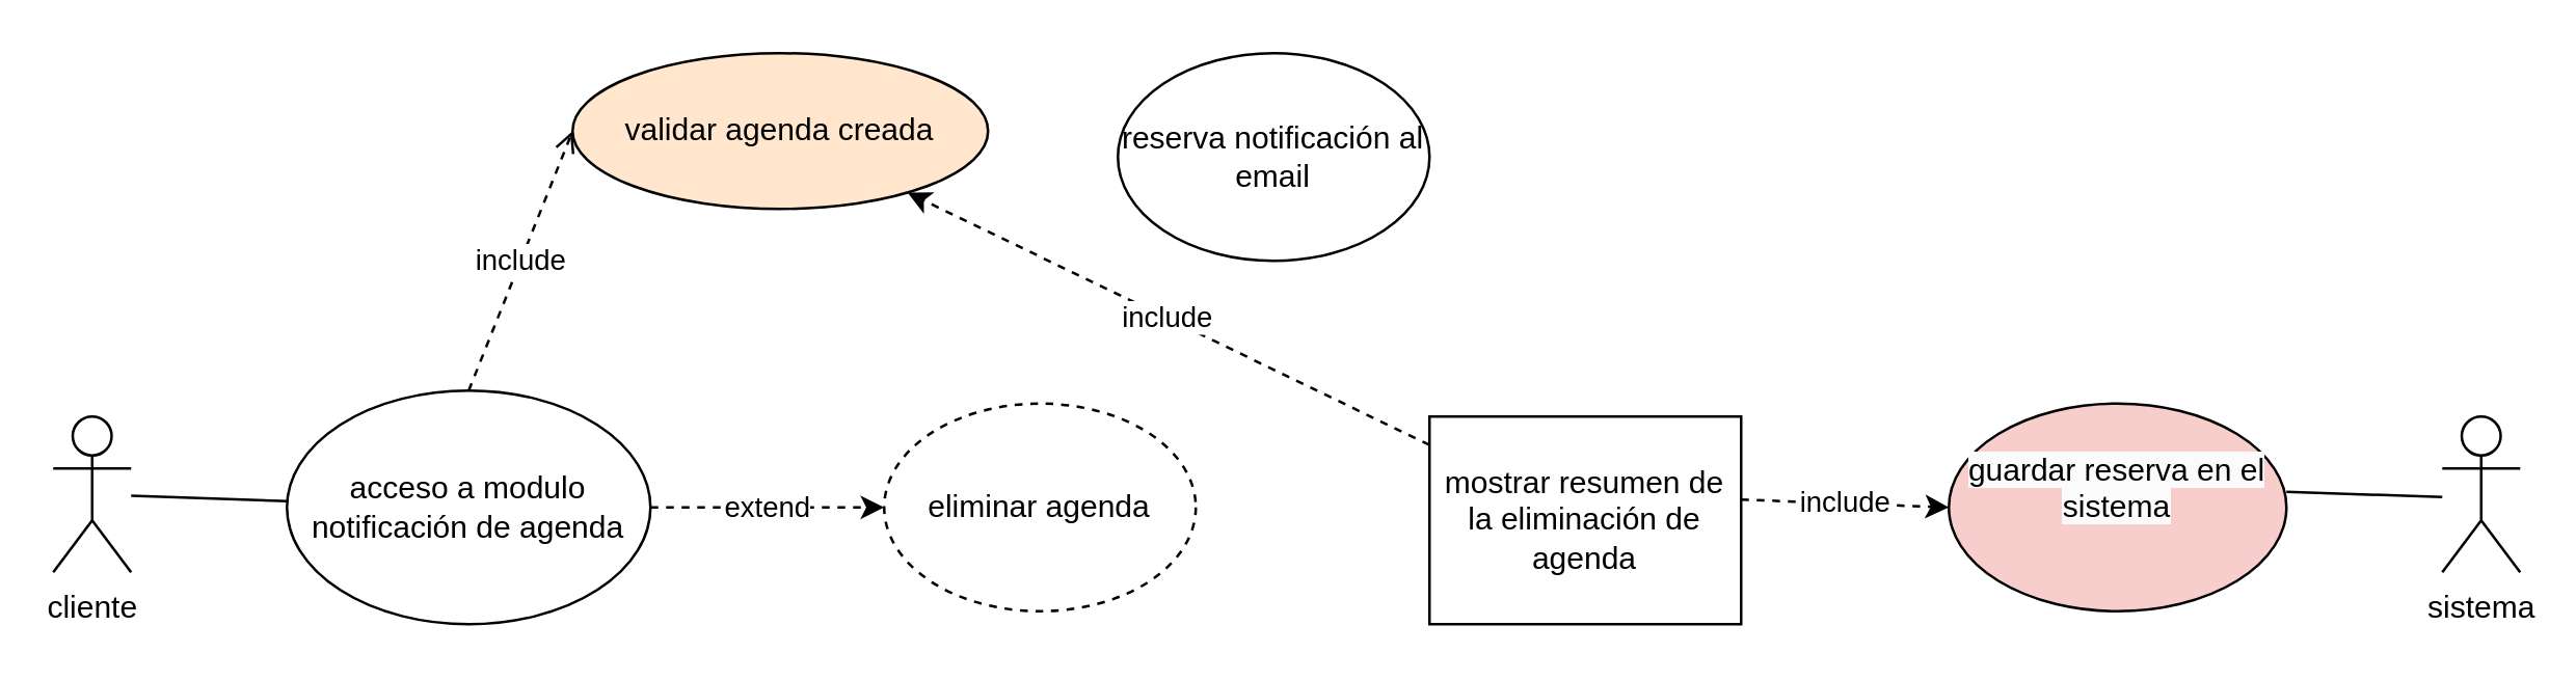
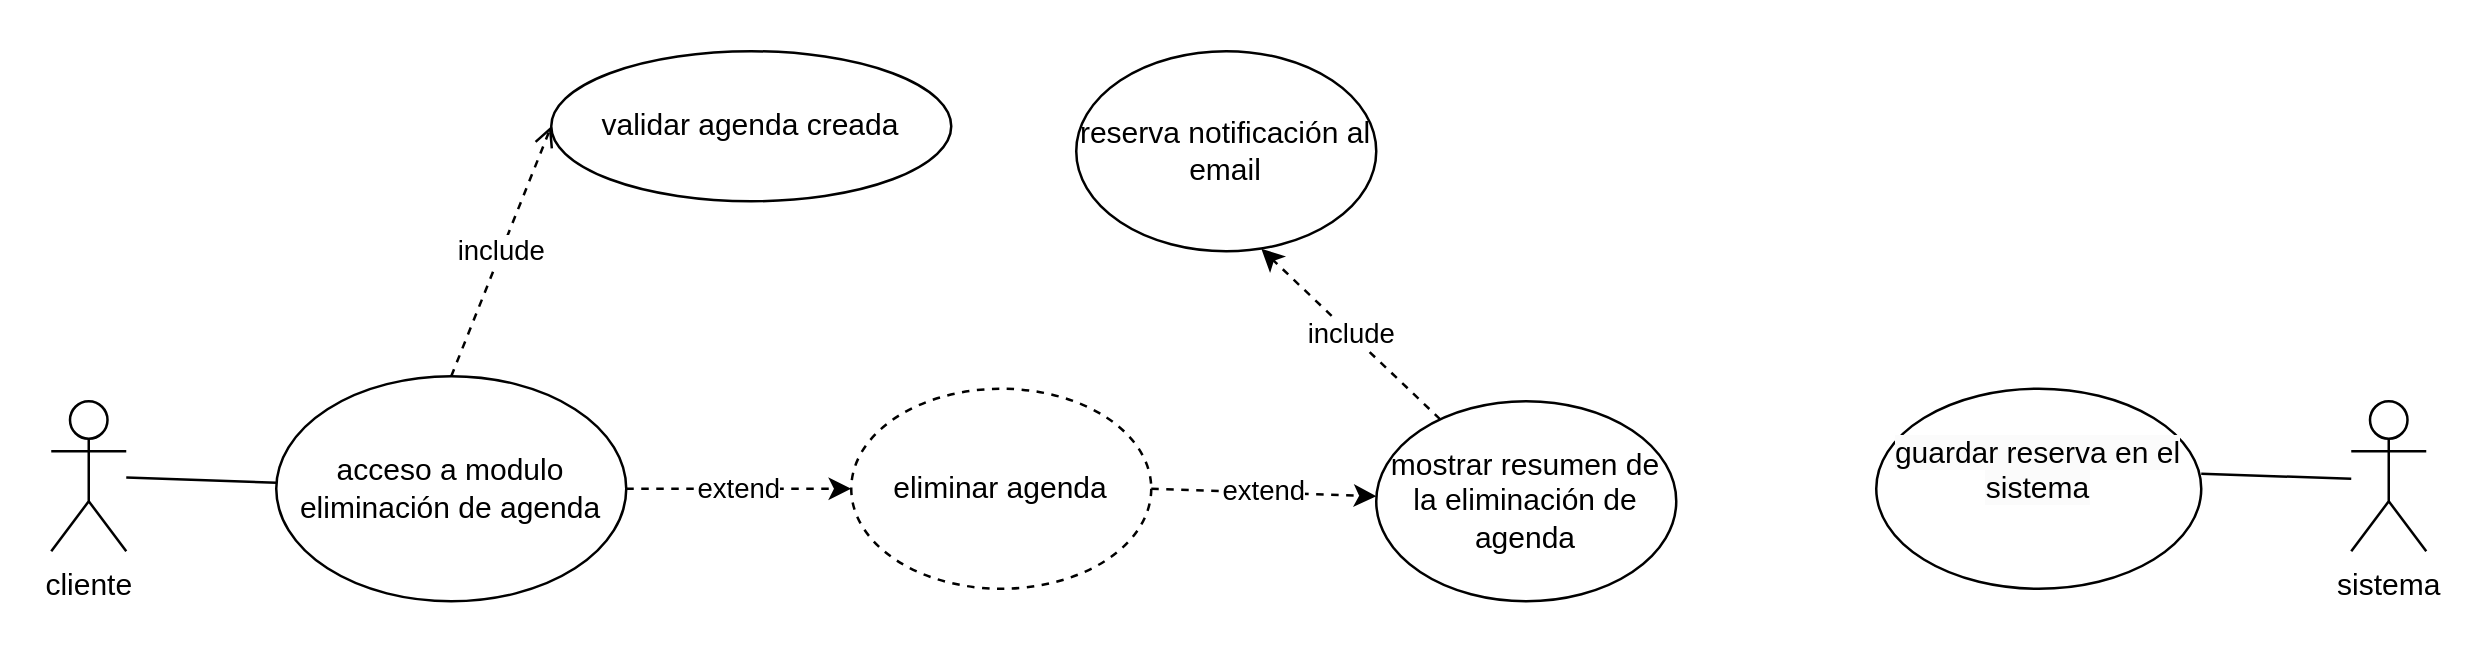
- <mxCell id="8" value="validar agenda creada" style="ellipse;whiteSpace=wrap;html=1;fillColor=#ffe6cc;" vertex="1" parent="1"><mxGeometry x="220" y="20" width="160" height="60" as="geometry" /></mxCell>
+ <mxCell id="8" value="validar agenda creada" style="ellipse;whiteSpace=wrap;html=1;" vertex="1" parent="1"><mxGeometry x="220" y="20" width="160" height="60" as="geometry" /></mxCell>
- <mxCell id="11" value="include" style="endArrow=classic;html=1;rounded=0;dashed=1;strokeColor=default;align=center;verticalAlign=middle;fontFamily=Helvetica;fontSize=11;fontColor=default;labelBackgroundColor=default;" edge="1" parent="1" target="8" source="3"><mxGeometry width="50" height="50" relative="1" as="geometry"><mxPoint x="477" y="124" as="sourcePoint" /><mxPoint x="607" y="120" as="targetPoint" /></mxGeometry></mxCell>
+ <mxCell id="11" value="include" style="endArrow=classic;html=1;rounded=0;dashed=1;strokeColor=default;align=center;verticalAlign=middle;fontFamily=Helvetica;fontSize=11;fontColor=default;labelBackgroundColor=default;entryX=0.617;entryY=0.988;entryDx=0;entryDy=0;entryPerimeter=0;" edge="1" parent="1" target="10" source="3"><mxGeometry width="50" height="50" relative="1" as="geometry"><mxPoint x="477" y="124" as="sourcePoint" /><mxPoint x="607" y="120" as="targetPoint" /></mxGeometry></mxCell>
- <mxCell id="13" value="include" style="endArrow=classic;html=1;rounded=0;dashed=1;strokeColor=default;align=center;verticalAlign=middle;fontFamily=Helvetica;fontSize=11;fontColor=default;labelBackgroundColor=default;entryX=0;entryY=0.5;entryDx=0;entryDy=0;exitX=1;exitY=0.4;exitDx=0;exitDy=0;exitPerimeter=0;" edge="1" parent="1" source="3" target="9"><mxGeometry width="50" height="50" relative="1" as="geometry"><mxPoint x="692" y="188" as="sourcePoint" /><mxPoint x="620" y="120" as="targetPoint" /></mxGeometry></mxCell>
- <mxCell id="2" value="acceso a modulo notificación de agenda" style="ellipse;whiteSpace=wrap;html=1;" vertex="1" parent="1"><mxGeometry x="110" y="150" width="140" height="90" as="geometry" /></mxCell>
+ <mxCell id="2" value="acceso a modulo eliminación de agenda" style="ellipse;whiteSpace=wrap;html=1;" vertex="1" parent="1"><mxGeometry x="110" y="150" width="140" height="90" as="geometry" /></mxCell>
- <mxCell id="9" value="&#10;&lt;span style=&quot;color: rgb(0, 0, 0); font-family: Helvetica; font-size: 12px; font-style: normal; font-variant-ligatures: normal; font-variant-caps: normal; font-weight: 400; letter-spacing: normal; orphans: 2; text-align: center; text-indent: 0px; text-transform: none; widows: 2; word-spacing: 0px; -webkit-text-stroke-width: 0px; white-space: normal; background-color: rgb(251, 251, 251); text-decoration-thickness: initial; text-decoration-style: initial; text-decoration-color: initial; display: inline !important; float: none;&quot;&gt;guardar reserva en el sistema&lt;/span&gt;&#10;&#10;" style="ellipse;whiteSpace=wrap;html=1;fillColor=#f8cecc;" vertex="1" parent="1"><mxGeometry x="750" y="155" width="130" height="80" as="geometry" /></mxCell>
+ <mxCell id="9" value="&#10;&lt;span style=&quot;color: rgb(0, 0, 0); font-family: Helvetica; font-size: 12px; font-style: normal; font-variant-ligatures: normal; font-variant-caps: normal; font-weight: 400; letter-spacing: normal; orphans: 2; text-align: center; text-indent: 0px; text-transform: none; widows: 2; word-spacing: 0px; -webkit-text-stroke-width: 0px; white-space: normal; background-color: rgb(251, 251, 251); text-decoration-thickness: initial; text-decoration-style: initial; text-decoration-color: initial; display: inline !important; float: none;&quot;&gt;guardar reserva en el sistema&lt;/span&gt;&#10;&#10;" style="ellipse;whiteSpace=wrap;html=1;" vertex="1" parent="1"><mxGeometry x="750" y="155" width="130" height="80" as="geometry" /></mxCell>
+ <mxCell id="6" value="extend" style="endArrow=classic;html=1;rounded=0;dashed=1;strokeColor=default;align=center;verticalAlign=middle;fontFamily=Helvetica;fontSize=11;fontColor=default;labelBackgroundColor=default;exitX=1;exitY=0.5;exitDx=0;exitDy=0;" edge="1" parent="1" source="4" target="3"><mxGeometry width="50" height="50" relative="1" as="geometry"><mxPoint x="610" y="40" as="sourcePoint" /><mxPoint x="660" y="-10" as="targetPoint" /></mxGeometry></mxCell>
- <mxCell id="3" value="mostrar resumen de la eliminación de agenda" style="whiteSpace=wrap;html=1;rounded=0;" vertex="1" parent="1"><mxGeometry x="550" y="160" width="120" height="80" as="geometry" /></mxCell>
+ <mxCell id="3" value="mostrar resumen de la eliminación de agenda" style="ellipse;whiteSpace=wrap;html=1;" vertex="1" parent="1"><mxGeometry x="550" y="160" width="120" height="80" as="geometry" /></mxCell>
